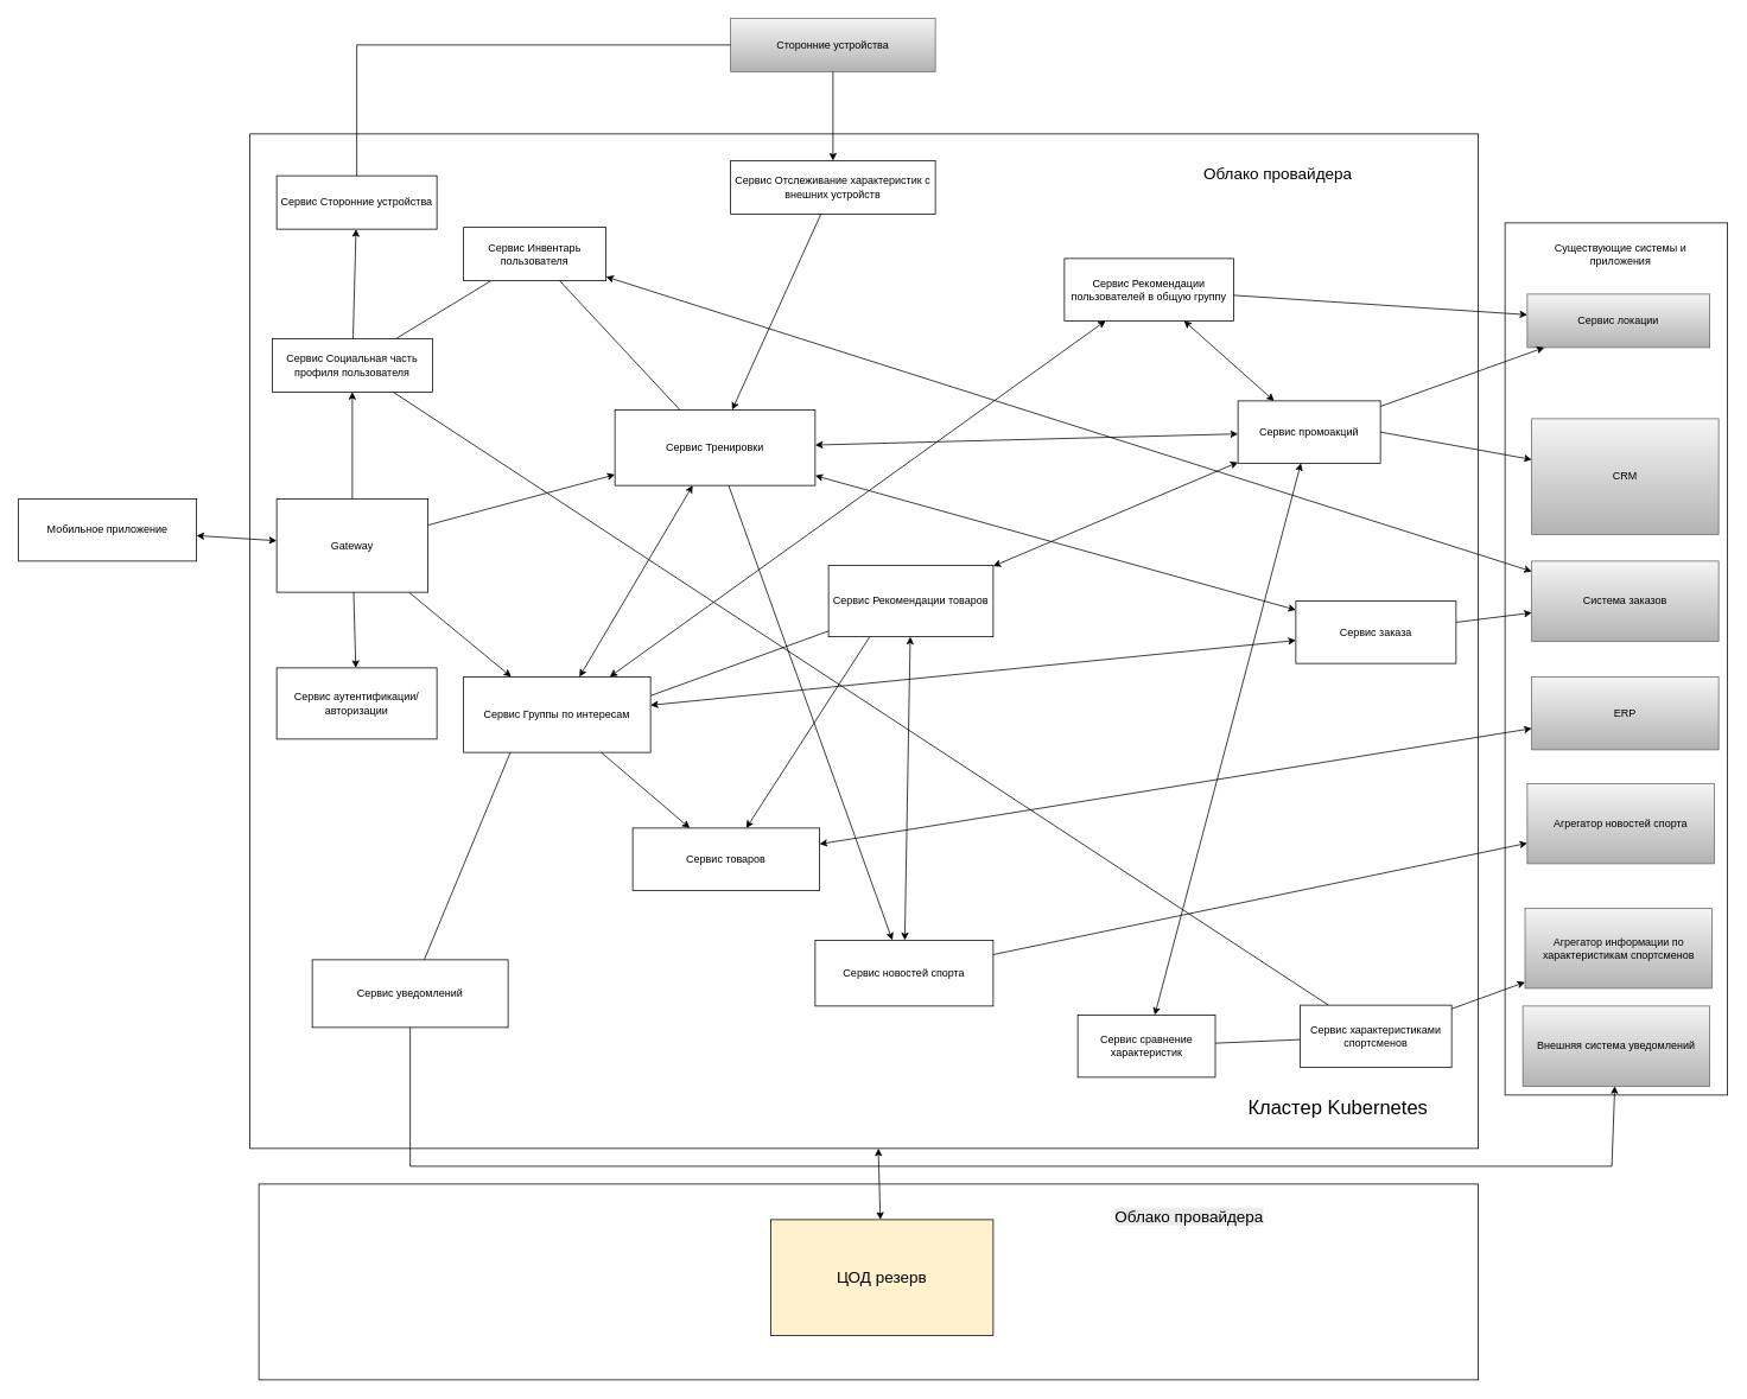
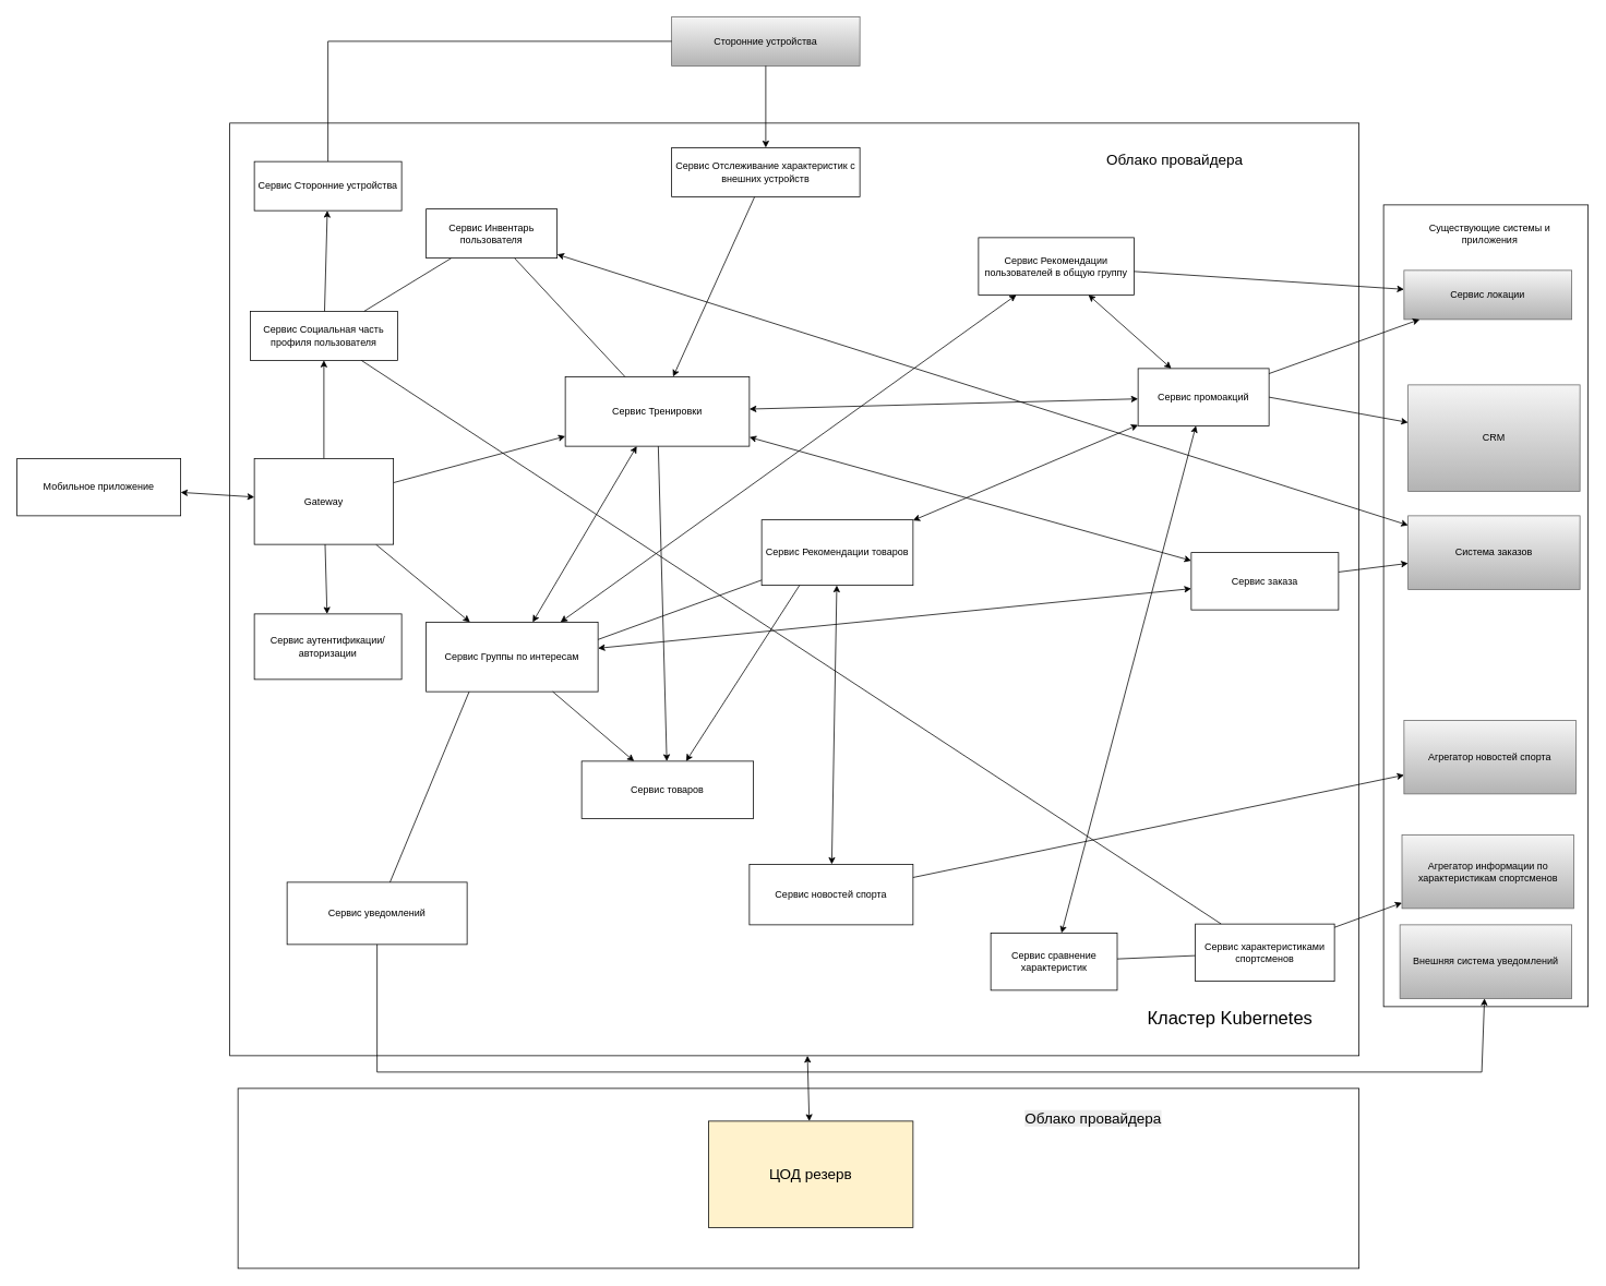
- <mxCell id="69" value="" style="endArrow=classic;html=1;rounded=0;endFill=1;" parent="1" source="6" target="24" edge="1"><mxGeometry width="50" height="50" relative="1" as="geometry"><mxPoint x="840" y="880" as="sourcePoint" /><mxPoint x="1006" y="985" as="targetPoint" /></mxGeometry></mxCell>
+ <mxCell id="69" value="" style="endArrow=classic;html=1;rounded=0;endFill=1;" parent="1" source="6" target="8" edge="1"><mxGeometry width="50" height="50" relative="1" as="geometry"><mxPoint x="840" y="880" as="sourcePoint" /><mxPoint x="1006" y="985" as="targetPoint" /></mxGeometry></mxCell>
- <mxCell id="9" value="ERP" style="rounded=0;whiteSpace=wrap;html=1;fillColor=#f5f5f5;strokeColor=#666666;gradientColor=#b3b3b3;" parent="1" vertex="1"><mxGeometry x="1720" y="760" width="210" height="82" as="geometry" /></mxCell>
- <mxCell id="10" value="" style="endArrow=classic;html=1;rounded=0;startArrow=classic;startFill=1;endFill=1;" parent="1" source="8" target="9" edge="1"><mxGeometry width="50" height="50" relative="1" as="geometry"><mxPoint x="780" y="1040" as="sourcePoint" /><mxPoint x="830" y="990" as="targetPoint" /></mxGeometry></mxCell>
